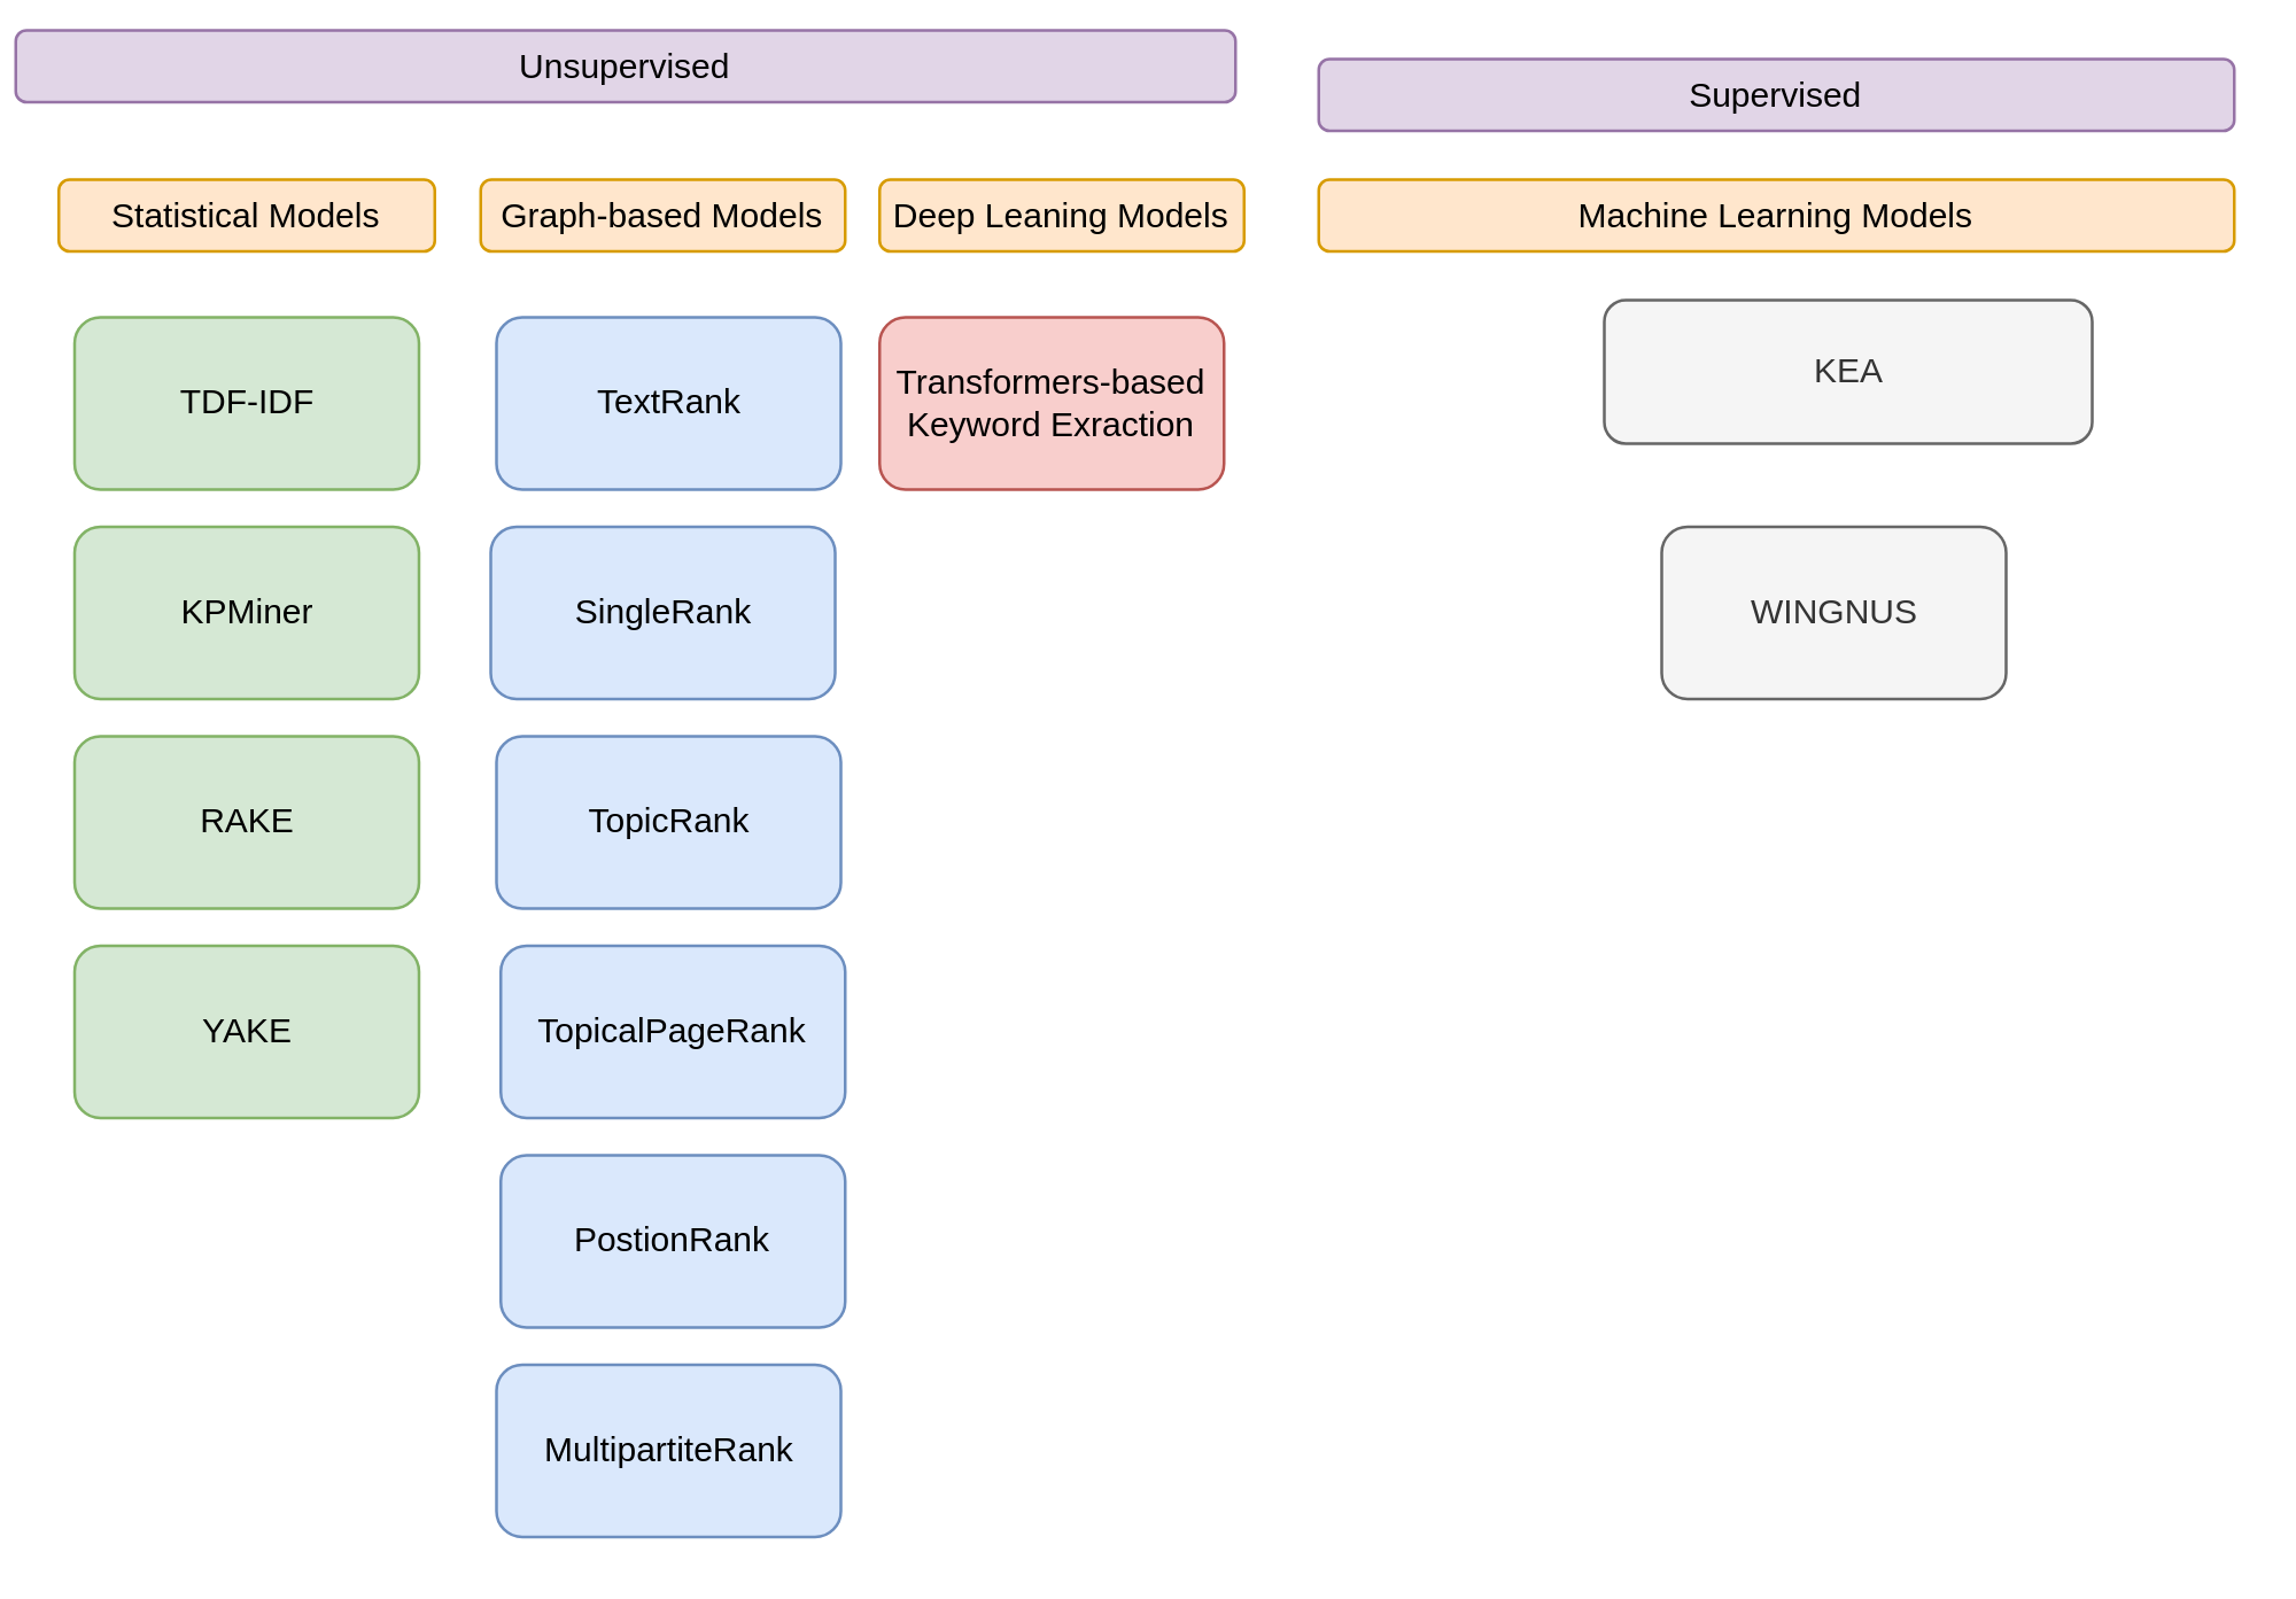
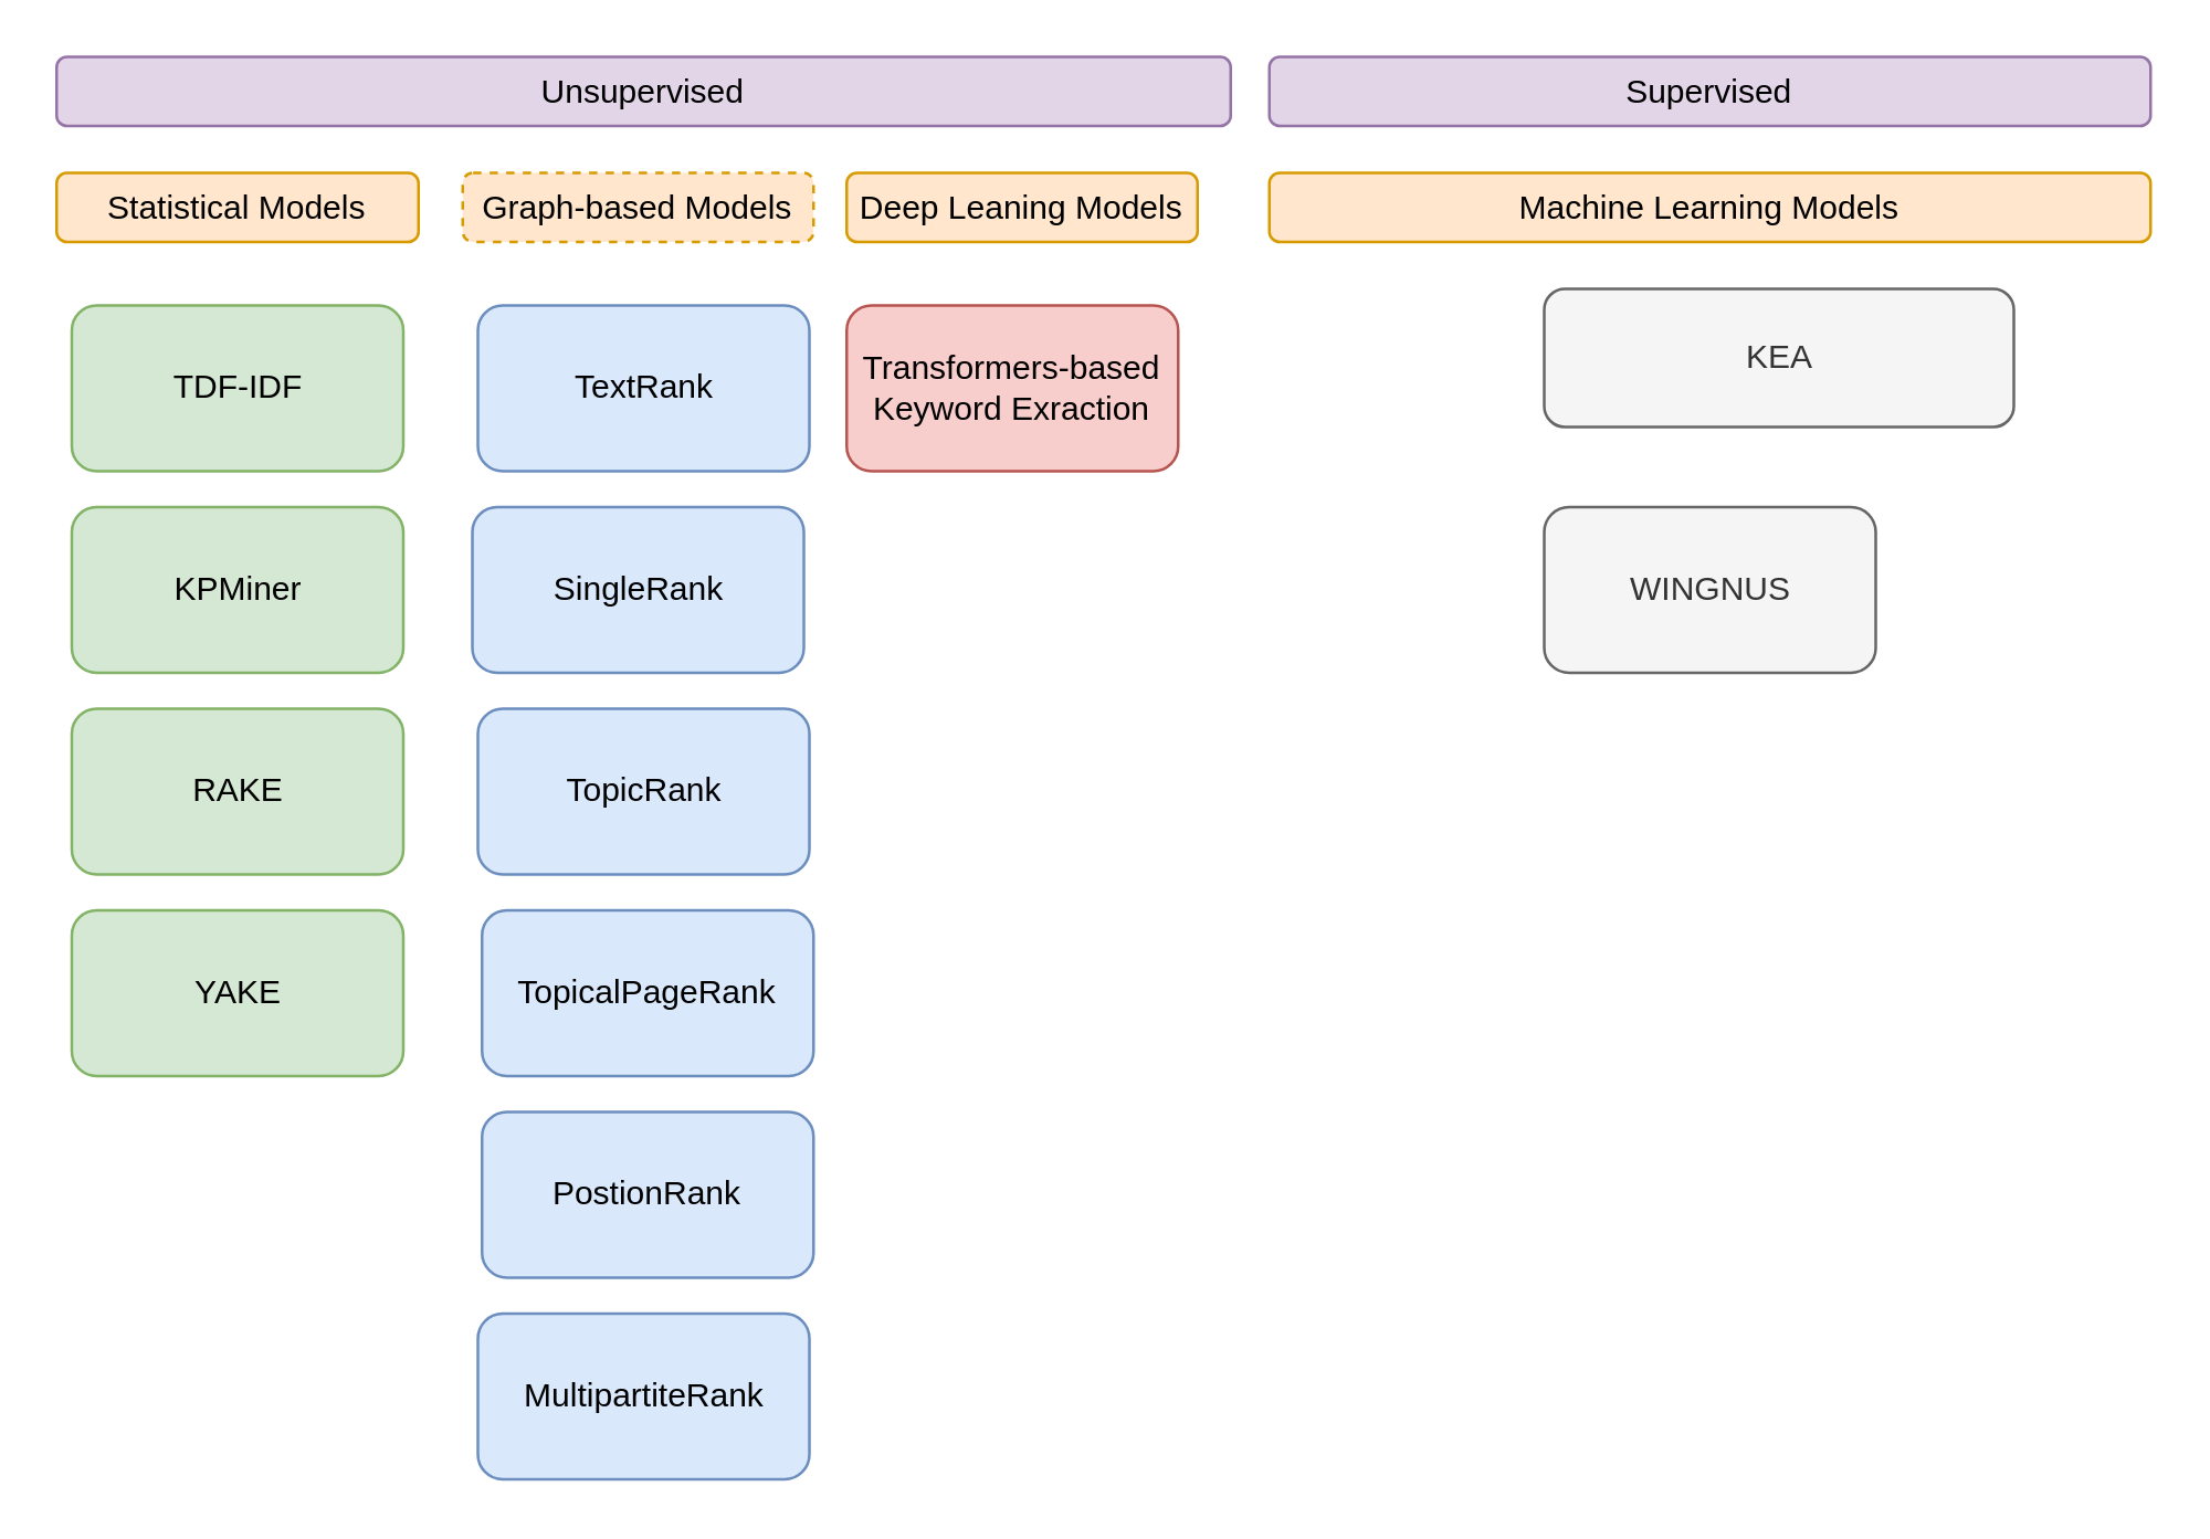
- <mxCell id="2" value="&lt;div&gt;Unsupervised&lt;/div&gt;&lt;div class=&quot;section&quot; id=&quot;statistical-models&quot; style=&quot;box-sizing: border-box ; color: rgb(64 , 64 , 64) ; font-family: &amp;#34;lato&amp;#34; , , &amp;#34;helvetica neue&amp;#34; , &amp;#34;arial&amp;#34; , sans-serif ; font-size: 16px ; background-color: rgb(252 , 252 , 252)&quot;&gt;&lt;/div&gt;" style="rounded=1;whiteSpace=wrap;html=1;fillColor=#e1d5e7;strokeColor=#9673a6;" vertex="1" parent="1"><mxGeometry x="5" y="10" width="425" height="25" as="geometry" /></mxCell>
+ <mxCell id="2" value="&lt;div&gt;Unsupervised&lt;/div&gt;&lt;div class=&quot;section&quot; id=&quot;statistical-models&quot; style=&quot;box-sizing: border-box ; color: rgb(64 , 64 , 64) ; font-family: &amp;#34;lato&amp;#34; , , &amp;#34;helvetica neue&amp;#34; , &amp;#34;arial&amp;#34; , sans-serif ; font-size: 16px ; background-color: rgb(252 , 252 , 252)&quot;&gt;&lt;/div&gt;" style="rounded=1;whiteSpace=wrap;html=1;fillColor=#e1d5e7;strokeColor=#9673a6;" vertex="1" parent="1"><mxGeometry x="20" y="20" width="425" height="25" as="geometry" /></mxCell>
- <mxCell id="5" value="&lt;div&gt;Graph-based Models&lt;/div&gt;&lt;div class=&quot;section&quot; id=&quot;statistical-models&quot; style=&quot;box-sizing: border-box ; color: rgb(64 , 64 , 64) ; font-family: &amp;#34;lato&amp;#34; , , &amp;#34;helvetica neue&amp;#34; , &amp;#34;arial&amp;#34; , sans-serif ; font-size: 16px ; background-color: rgb(252 , 252 , 252)&quot;&gt;&lt;/div&gt;" style="rounded=1;whiteSpace=wrap;html=1;fillColor=#ffe6cc;strokeColor=#d79b00;" vertex="1" parent="1"><mxGeometry x="167" y="62" width="127" height="25" as="geometry" /></mxCell>
+ <mxCell id="5" value="&lt;div&gt;Graph-based Models&lt;/div&gt;&lt;div class=&quot;section&quot; id=&quot;statistical-models&quot; style=&quot;box-sizing: border-box ; color: rgb(64 , 64 , 64) ; font-family: &amp;#34;lato&amp;#34; , , &amp;#34;helvetica neue&amp;#34; , &amp;#34;arial&amp;#34; , sans-serif ; font-size: 16px ; background-color: rgb(252 , 252 , 252)&quot;&gt;&lt;/div&gt;" style="rounded=1;whiteSpace=wrap;html=1;fillColor=#ffe6cc;strokeColor=#d79b00;dashed=1;" vertex="1" parent="1"><mxGeometry x="167" y="62" width="127" height="25" as="geometry" /></mxCell>
- <mxCell id="9" value="WINGNUS" style="rounded=1;whiteSpace=wrap;html=1;fillColor=#f5f5f5;strokeColor=#666666;fontColor=#333333;" vertex="1" parent="1"><mxGeometry x="578.5" y="183" width="120" height="60" as="geometry" /></mxCell>
+ <mxCell id="9" value="WINGNUS" style="rounded=1;whiteSpace=wrap;html=1;fillColor=#f5f5f5;strokeColor=#666666;fontColor=#333333;" vertex="1" parent="1"><mxGeometry x="558.5" y="183" width="120" height="60" as="geometry" /></mxCell>
